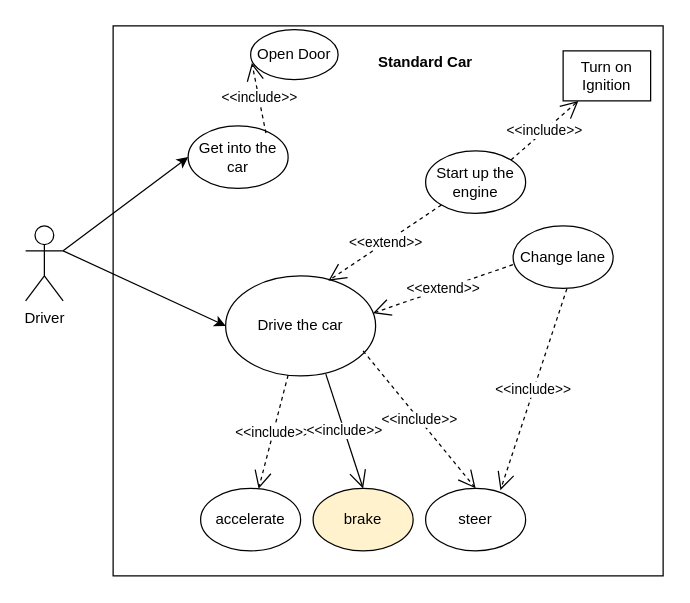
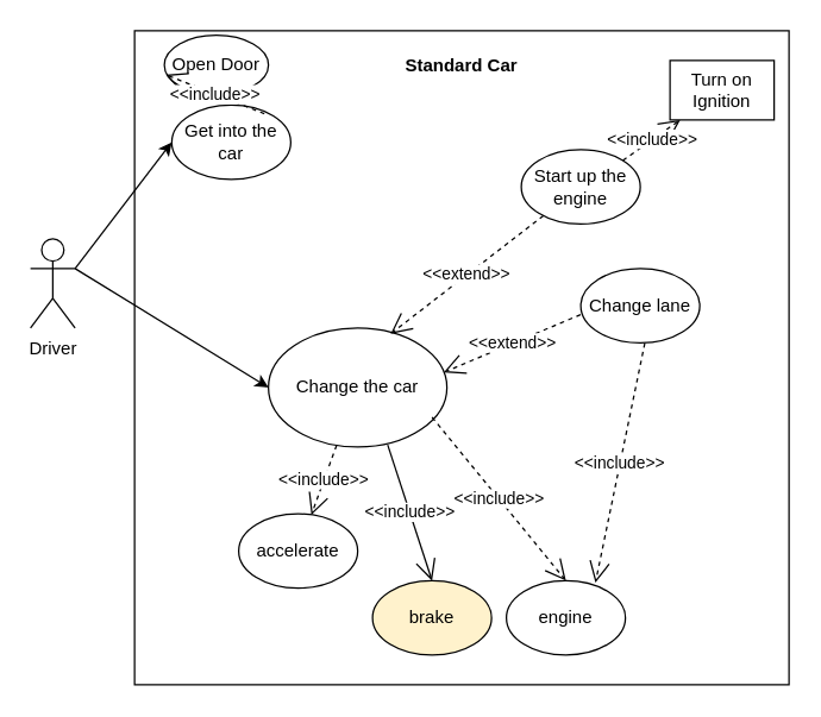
- <mxCell id="19" value="Open Door" style="ellipse;whiteSpace=wrap;html=1;" vertex="1" parent="1"><mxGeometry x="200" y="23" width="70" height="40" as="geometry" /></mxCell>
+ <mxCell id="19" value="Open Door" style="ellipse;whiteSpace=wrap;html=1;" vertex="1" parent="1"><mxGeometry x="110" y="23" width="70" height="40" as="geometry" /></mxCell>
- <mxCell id="4" value="Standard Car" style="text;align=center;fontStyle=1;verticalAlign=middle;spacingLeft=3;spacingRight=3;strokeColor=none;rotatable=0;points=[[0,0.5],[1,0.5]];portConstraint=eastwest;" vertex="1" parent="1"><mxGeometry x="300" y="35" width="80" height="26" as="geometry" /></mxCell>
+ <mxCell id="4" value="Standard Car" style="text;align=center;fontStyle=1;verticalAlign=middle;spacingLeft=3;spacingRight=3;strokeColor=none;rotatable=0;points=[[0,0.5],[1,0.5]];portConstraint=eastwest;" vertex="1" parent="1"><mxGeometry x="270" y="30" width="80" height="26" as="geometry" /></mxCell>
- <mxCell id="17" value="Get into the car" style="ellipse;whiteSpace=wrap;html=1;" vertex="1" parent="1"><mxGeometry x="150" y="100" width="80" height="50" as="geometry" /></mxCell>
+ <mxCell id="17" value="Get into the car" style="ellipse;whiteSpace=wrap;html=1;" vertex="1" parent="1"><mxGeometry x="115" y="70" width="80" height="50" as="geometry" /></mxCell>
- <mxCell id="7" value="Start up the engine" style="ellipse;whiteSpace=wrap;html=1;" vertex="1" parent="1"><mxGeometry x="340" y="120" width="80" height="50" as="geometry" /></mxCell>
+ <mxCell id="7" value="Start up the engine" style="ellipse;whiteSpace=wrap;html=1;" vertex="1" parent="1"><mxGeometry x="350" y="100" width="80" height="50" as="geometry" /></mxCell>
- <mxCell id="21" value="Change lane" style="ellipse;whiteSpace=wrap;html=1;" vertex="1" parent="1"><mxGeometry x="410" y="180" width="80" height="50" as="geometry" /></mxCell>
+ <mxCell id="21" value="Change lane" style="ellipse;whiteSpace=wrap;html=1;" vertex="1" parent="1"><mxGeometry x="390" y="180" width="80" height="50" as="geometry" /></mxCell>
- <mxCell id="3" value="Driver" style="shape=umlActor;verticalLabelPosition=bottom;verticalAlign=top;html=1;outlineConnect=0;" vertex="1" parent="1"><mxGeometry x="20" y="180" width="30" height="60" as="geometry" /></mxCell>
+ <mxCell id="3" value="Driver" style="shape=umlActor;verticalLabelPosition=bottom;verticalAlign=top;html=1;outlineConnect=0;" vertex="1" parent="1"><mxGeometry x="20" y="160" width="30" height="60" as="geometry" /></mxCell>
- <mxCell id="5" value="Drive the car" style="ellipse;whiteSpace=wrap;html=1;" vertex="1" parent="1"><mxGeometry x="180" y="220" width="120" height="80" as="geometry" /></mxCell>
+ <mxCell id="5" value="Change the car" style="ellipse;whiteSpace=wrap;html=1;" vertex="1" parent="1"><mxGeometry x="180" y="220" width="120" height="80" as="geometry" /></mxCell>
- <mxCell id="13" value="accelerate" style="ellipse;whiteSpace=wrap;html=1;" vertex="1" parent="1"><mxGeometry x="160" y="390" width="80" height="50" as="geometry" /></mxCell>
+ <mxCell id="13" value="accelerate" style="ellipse;whiteSpace=wrap;html=1;" vertex="1" parent="1"><mxGeometry x="160" y="345" width="80" height="50" as="geometry" /></mxCell>
- <mxCell id="11" value="steer" style="ellipse;whiteSpace=wrap;html=1;" vertex="1" parent="1"><mxGeometry x="340" y="390" width="80" height="50" as="geometry" /></mxCell>
+ <mxCell id="11" value="engine" style="ellipse;whiteSpace=wrap;html=1;" vertex="1" parent="1"><mxGeometry x="340" y="390" width="80" height="50" as="geometry" /></mxCell>
